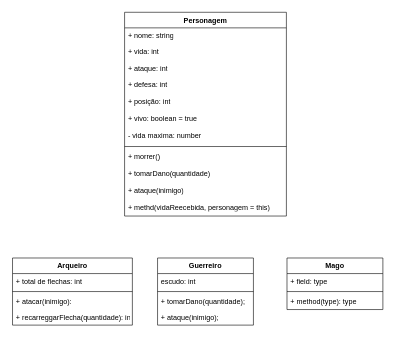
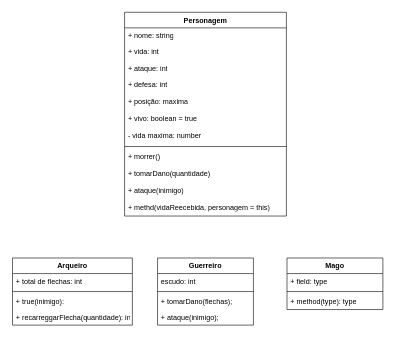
- <mxCell id="7" value="+ posição: int" style="text;strokeColor=none;fillColor=none;align=left;verticalAlign=top;spacingLeft=4;spacingRight=4;overflow=hidden;rotatable=0;points=[[0,0.5],[1,0.5]];portConstraint=eastwest;whiteSpace=wrap;html=1;" vertex="1" parent="2"><mxGeometry y="136" width="270" height="28" as="geometry" /></mxCell>
+ <mxCell id="7" value="+ posição: maxima" style="text;strokeColor=none;fillColor=none;align=left;verticalAlign=top;spacingLeft=4;spacingRight=4;overflow=hidden;rotatable=0;points=[[0,0.5],[1,0.5]];portConstraint=eastwest;whiteSpace=wrap;html=1;" vertex="1" parent="2"><mxGeometry y="136" width="270" height="28" as="geometry" /></mxCell>
- <mxCell id="18" value="+ atacar(inimigo):" style="text;strokeColor=none;fillColor=none;align=left;verticalAlign=top;spacingLeft=4;spacingRight=4;overflow=hidden;rotatable=0;points=[[0,0.5],[1,0.5]];portConstraint=eastwest;" vertex="1" parent="15"><mxGeometry y="60" width="200" height="26" as="geometry" /></mxCell>
+ <mxCell id="18" value="+ true(inimigo):" style="text;strokeColor=none;fillColor=none;align=left;verticalAlign=top;spacingLeft=4;spacingRight=4;overflow=hidden;rotatable=0;points=[[0,0.5],[1,0.5]];portConstraint=eastwest;" vertex="1" parent="15"><mxGeometry y="60" width="200" height="26" as="geometry" /></mxCell>
- <mxCell id="23" value="+ tomarDano(quantidade);" style="text;strokeColor=none;fillColor=none;align=left;verticalAlign=top;spacingLeft=4;spacingRight=4;overflow=hidden;rotatable=0;points=[[0,0.5],[1,0.5]];portConstraint=eastwest;" vertex="1" parent="20"><mxGeometry y="60" width="160" height="26" as="geometry" /></mxCell>
+ <mxCell id="23" value="+ tomarDano(flechas);" style="text;strokeColor=none;fillColor=none;align=left;verticalAlign=top;spacingLeft=4;spacingRight=4;overflow=hidden;rotatable=0;points=[[0,0.5],[1,0.5]];portConstraint=eastwest;" vertex="1" parent="20"><mxGeometry y="60" width="160" height="26" as="geometry" /></mxCell>
